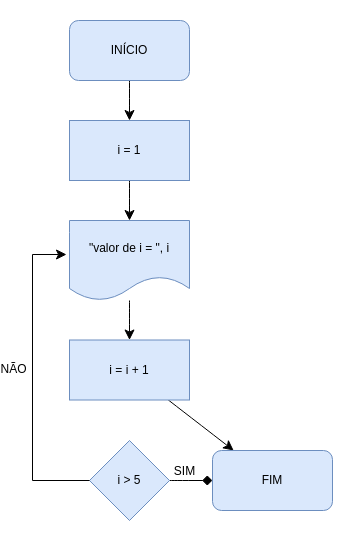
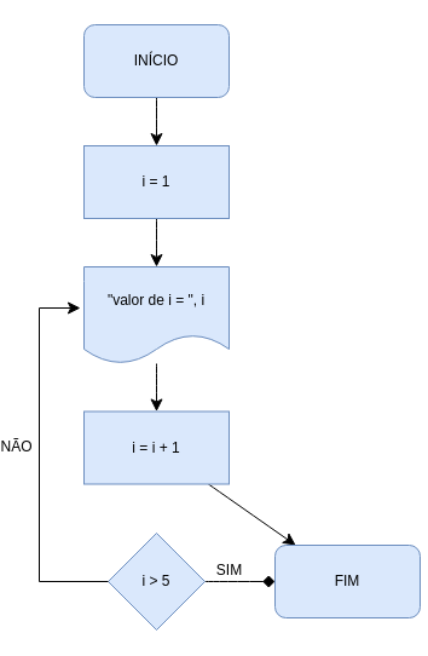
- <mxCell id="11" value="FIM" style="rounded=1;whiteSpace=wrap;html=1;fillColor=#dae8fc;strokeColor=#6c8ebf;" parent="1" vertex="1"><mxGeometry x="200" y="450" width="120" height="60" as="geometry" /></mxCell>
+ <mxCell id="11" value="FIM" style="rounded=1;whiteSpace=wrap;html=1;fillColor=#dae8fc;strokeColor=#6c8ebf;" parent="1" vertex="1"><mxGeometry x="215" y="450" width="120" height="60" as="geometry" /></mxCell>
